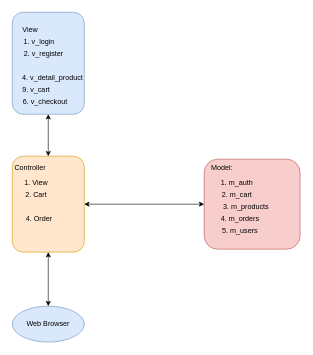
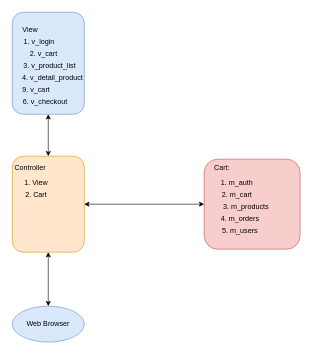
- <mxCell id="22" value="2. v_register" style="text;html=1;strokeColor=none;fillColor=none;align=center;verticalAlign=middle;whiteSpace=wrap;rounded=0;" vertex="1" parent="1"><mxGeometry x="35" y="80" width="75" height="20" as="geometry" /></mxCell>
+ <mxCell id="22" value="2. v_cart" style="text;html=1;strokeColor=none;fillColor=none;align=center;verticalAlign=middle;whiteSpace=wrap;rounded=0;" vertex="1" parent="1"><mxGeometry x="35" y="80" width="75" height="20" as="geometry" /></mxCell>
+ <mxCell id="23" value="3. v_product_list" style="text;html=1;strokeColor=none;fillColor=none;align=center;verticalAlign=middle;whiteSpace=wrap;rounded=0;" vertex="1" parent="1"><mxGeometry x="35" y="100" width="95" height="20" as="geometry" /></mxCell>
- <mxCell id="12" value="Model:" style="text;html=1;strokeColor=none;fillColor=none;align=center;verticalAlign=middle;whiteSpace=wrap;rounded=0;" vertex="1" parent="1"><mxGeometry x="350" y="270" width="40" height="20" as="geometry" /></mxCell>
+ <mxCell id="12" value="Cart:" style="text;html=1;strokeColor=none;fillColor=none;align=center;verticalAlign=middle;whiteSpace=wrap;rounded=0;" vertex="1" parent="1"><mxGeometry x="350" y="270" width="40" height="20" as="geometry" /></mxCell>
- <mxCell id="15" value="4. Order" style="text;html=1;strokeColor=none;fillColor=none;align=center;verticalAlign=middle;whiteSpace=wrap;rounded=0;" vertex="1" parent="1"><mxGeometry x="40" y="355" width="50" height="20" as="geometry" /></mxCell>
